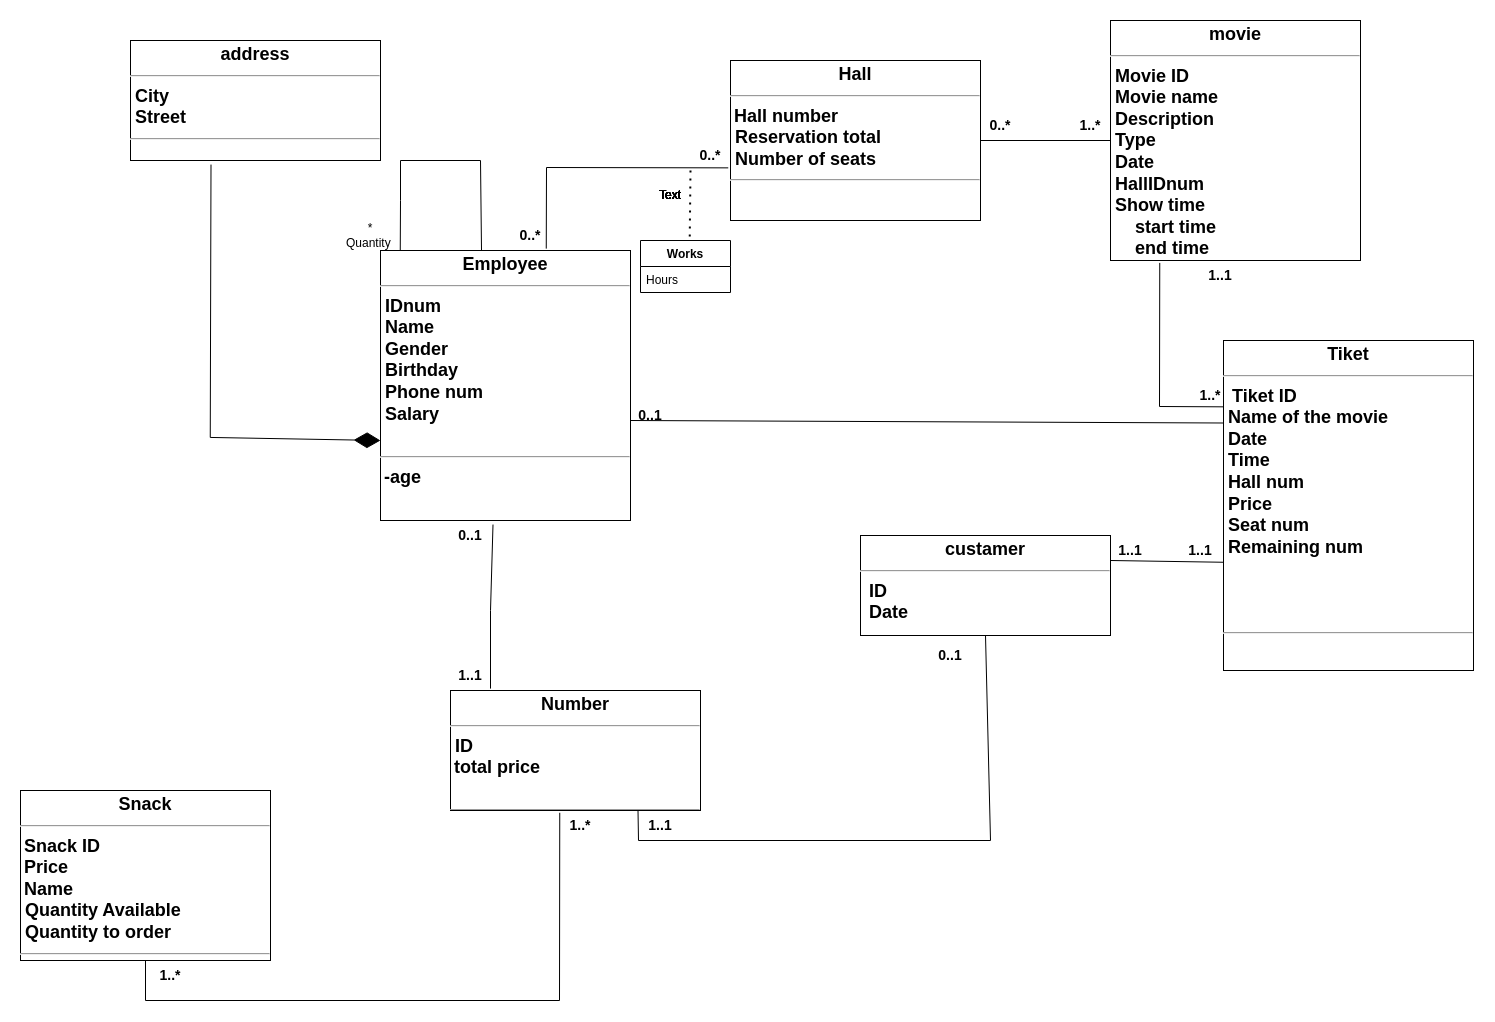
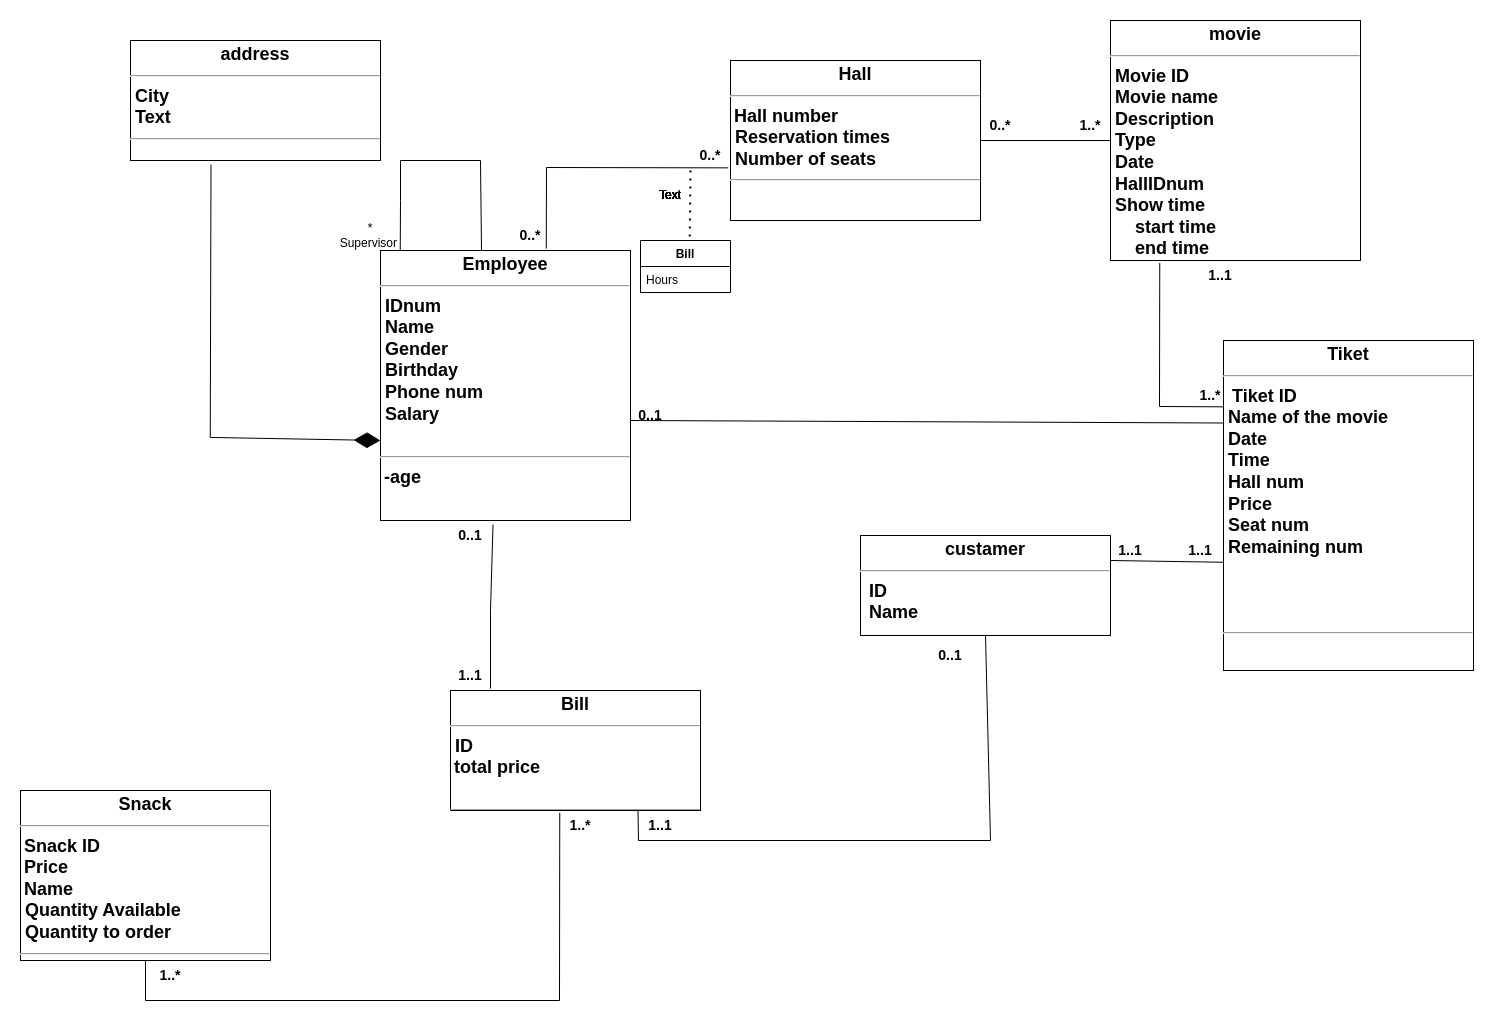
- <mxCell id="10" value="&lt;p style=&quot;margin: 4px 0px 0px; text-align: center; font-size: 18px;&quot;&gt;address&lt;/p&gt;&lt;hr style=&quot;font-size: 18px;&quot;&gt;&lt;p style=&quot;margin: 0px 0px 0px 4px; font-size: 18px;&quot;&gt;&lt;/p&gt;&amp;nbsp;City&lt;br&gt;&amp;nbsp;Street&lt;br&gt;&lt;hr style=&quot;font-size: 18px;&quot;&gt;&lt;p style=&quot;margin: 0px 0px 0px 4px; font-size: 18px;&quot;&gt;&lt;br style=&quot;font-size: 18px;&quot;&gt;&lt;/p&gt;&lt;p style=&quot;margin: 0px 0px 0px 4px; font-size: 18px;&quot;&gt;&lt;br style=&quot;font-size: 18px;&quot;&gt;&lt;/p&gt;" style="verticalAlign=top;align=left;overflow=fill;fontSize=18;fontFamily=Helvetica;html=1;fontStyle=1" parent="1" vertex="1"><mxGeometry x="130" y="40" width="250" height="120" as="geometry" /></mxCell>
+ <mxCell id="10" value="&lt;p style=&quot;margin: 4px 0px 0px; text-align: center; font-size: 18px;&quot;&gt;address&lt;/p&gt;&lt;hr style=&quot;font-size: 18px;&quot;&gt;&lt;p style=&quot;margin: 0px 0px 0px 4px; font-size: 18px;&quot;&gt;&lt;/p&gt;&amp;nbsp;City&lt;br&gt;&amp;nbsp;Text&lt;br&gt;&lt;hr style=&quot;font-size: 18px;&quot;&gt;&lt;p style=&quot;margin: 0px 0px 0px 4px; font-size: 18px;&quot;&gt;&lt;br style=&quot;font-size: 18px;&quot;&gt;&lt;/p&gt;&lt;p style=&quot;margin: 0px 0px 0px 4px; font-size: 18px;&quot;&gt;&lt;br style=&quot;font-size: 18px;&quot;&gt;&lt;/p&gt;" style="verticalAlign=top;align=left;overflow=fill;fontSize=18;fontFamily=Helvetica;html=1;fontStyle=1" parent="1" vertex="1"><mxGeometry x="130" y="40" width="250" height="120" as="geometry" /></mxCell>
- <mxCell id="2" value="&lt;p style=&quot;margin: 4px 0px 0px; text-align: center; font-size: 18px;&quot;&gt;Hall&lt;/p&gt;&lt;hr style=&quot;font-size: 18px;&quot;&gt;&lt;p style=&quot;margin: 0px 0px 0px 4px; font-size: 18px;&quot;&gt;Hall number&lt;/p&gt;&amp;nbsp;Reservation total&lt;br&gt;&amp;nbsp;Number of seats&amp;nbsp;&lt;br&gt;&lt;hr style=&quot;font-size: 18px;&quot;&gt;&lt;p style=&quot;margin: 0px 0px 0px 4px; font-size: 18px;&quot;&gt;&lt;br style=&quot;font-size: 18px;&quot;&gt;&lt;/p&gt;&lt;p style=&quot;margin: 0px 0px 0px 4px; font-size: 18px;&quot;&gt;&lt;br style=&quot;font-size: 18px;&quot;&gt;&lt;/p&gt;" style="verticalAlign=top;align=left;overflow=fill;fontSize=18;fontFamily=Helvetica;html=1;fontStyle=1" parent="1" vertex="1"><mxGeometry x="730" y="60" width="250" height="160" as="geometry" /></mxCell>
+ <mxCell id="2" value="&lt;p style=&quot;margin: 4px 0px 0px; text-align: center; font-size: 18px;&quot;&gt;Hall&lt;/p&gt;&lt;hr style=&quot;font-size: 18px;&quot;&gt;&lt;p style=&quot;margin: 0px 0px 0px 4px; font-size: 18px;&quot;&gt;Hall number&lt;/p&gt;&amp;nbsp;Reservation times&lt;br&gt;&amp;nbsp;Number of seats&amp;nbsp;&lt;br&gt;&lt;hr style=&quot;font-size: 18px;&quot;&gt;&lt;p style=&quot;margin: 0px 0px 0px 4px; font-size: 18px;&quot;&gt;&lt;br style=&quot;font-size: 18px;&quot;&gt;&lt;/p&gt;&lt;p style=&quot;margin: 0px 0px 0px 4px; font-size: 18px;&quot;&gt;&lt;br style=&quot;font-size: 18px;&quot;&gt;&lt;/p&gt;" style="verticalAlign=top;align=left;overflow=fill;fontSize=18;fontFamily=Helvetica;html=1;fontStyle=1" parent="1" vertex="1"><mxGeometry x="730" y="60" width="250" height="160" as="geometry" /></mxCell>
- <mxCell id="17" value="*&lt;br&gt;Quantity&amp;nbsp;" style="text;html=1;strokeColor=none;fillColor=none;align=center;verticalAlign=middle;whiteSpace=wrap;rounded=0;fontSize=12;fontFamily=Helvetica;fontColor=default;" parent="1" vertex="1"><mxGeometry x="340" y="220" width="60" height="30" as="geometry" /></mxCell>
+ <mxCell id="17" value="*&lt;br&gt;Supervisor&amp;nbsp;" style="text;html=1;strokeColor=none;fillColor=none;align=center;verticalAlign=middle;whiteSpace=wrap;rounded=0;fontSize=12;fontFamily=Helvetica;fontColor=default;" parent="1" vertex="1"><mxGeometry x="340" y="220" width="60" height="30" as="geometry" /></mxCell>
- <mxCell id="19" value="Works" style="swimlane;fontStyle=1;align=center;verticalAlign=top;childLayout=stackLayout;horizontal=1;startSize=26;horizontalStack=0;resizeParent=1;resizeParentMax=0;resizeLast=0;collapsible=1;marginBottom=0;whiteSpace=wrap;html=1;" parent="1" vertex="1"><mxGeometry x="640" y="240" width="90" height="52" as="geometry" /></mxCell>
+ <mxCell id="19" value="Bill" style="swimlane;fontStyle=1;align=center;verticalAlign=top;childLayout=stackLayout;horizontal=1;startSize=26;horizontalStack=0;resizeParent=1;resizeParentMax=0;resizeLast=0;collapsible=1;marginBottom=0;whiteSpace=wrap;html=1;" parent="1" vertex="1"><mxGeometry x="640" y="240" width="90" height="52" as="geometry" /></mxCell>
- <mxCell id="7" value="&lt;p style=&quot;margin: 4px 0px 0px; text-align: center; font-size: 18px;&quot;&gt;custamer&lt;/p&gt;&lt;hr style=&quot;font-size: 18px;&quot;&gt;&lt;p style=&quot;margin: 0px 0px 0px 4px; font-size: 18px;&quot;&gt;&amp;nbsp;ID&lt;/p&gt;&lt;p style=&quot;margin: 0px 0px 0px 4px; font-size: 18px;&quot;&gt;&amp;nbsp;Date&lt;/p&gt;&lt;p style=&quot;margin: 0px 0px 0px 4px; font-size: 18px;&quot;&gt;&lt;br&gt;&lt;/p&gt;&lt;br&gt;&lt;hr style=&quot;font-size: 18px;&quot;&gt;&lt;p style=&quot;margin: 0px 0px 0px 4px; font-size: 18px;&quot;&gt;&lt;br style=&quot;font-size: 18px;&quot;&gt;&lt;/p&gt;&lt;p style=&quot;margin: 0px 0px 0px 4px; font-size: 18px;&quot;&gt;&lt;br style=&quot;font-size: 18px;&quot;&gt;&lt;/p&gt;" style="verticalAlign=top;align=left;overflow=fill;fontSize=18;fontFamily=Helvetica;html=1;fontStyle=1" parent="1" vertex="1"><mxGeometry x="860" y="535" width="250" height="100" as="geometry" /></mxCell>
+ <mxCell id="7" value="&lt;p style=&quot;margin: 4px 0px 0px; text-align: center; font-size: 18px;&quot;&gt;custamer&lt;/p&gt;&lt;hr style=&quot;font-size: 18px;&quot;&gt;&lt;p style=&quot;margin: 0px 0px 0px 4px; font-size: 18px;&quot;&gt;&amp;nbsp;ID&lt;/p&gt;&lt;p style=&quot;margin: 0px 0px 0px 4px; font-size: 18px;&quot;&gt;&amp;nbsp;Name&lt;/p&gt;&lt;p style=&quot;margin: 0px 0px 0px 4px; font-size: 18px;&quot;&gt;&lt;br&gt;&lt;/p&gt;&lt;br&gt;&lt;hr style=&quot;font-size: 18px;&quot;&gt;&lt;p style=&quot;margin: 0px 0px 0px 4px; font-size: 18px;&quot;&gt;&lt;br style=&quot;font-size: 18px;&quot;&gt;&lt;/p&gt;&lt;p style=&quot;margin: 0px 0px 0px 4px; font-size: 18px;&quot;&gt;&lt;br style=&quot;font-size: 18px;&quot;&gt;&lt;/p&gt;" style="verticalAlign=top;align=left;overflow=fill;fontSize=18;fontFamily=Helvetica;html=1;fontStyle=1" parent="1" vertex="1"><mxGeometry x="860" y="535" width="250" height="100" as="geometry" /></mxCell>
- <mxCell id="8" value="&lt;p style=&quot;margin: 4px 0px 0px; text-align: center; font-size: 18px;&quot;&gt;Number&lt;/p&gt;&lt;hr style=&quot;font-size: 18px;&quot;&gt;&lt;p style=&quot;margin: 0px 0px 0px 4px; font-size: 18px;&quot;&gt;&lt;/p&gt;&amp;nbsp;ID&lt;br&gt;&lt;p style=&quot;border-color: var(--border-color); margin: 0px 0px 0px 4px;&quot;&gt;total price&lt;br style=&quot;border-color: var(--border-color);&quot;&gt;&lt;/p&gt;&lt;p style=&quot;border-color: var(--border-color); margin: 0px 0px 0px 4px;&quot;&gt;&lt;br style=&quot;border-color: var(--border-color);&quot;&gt;&lt;/p&gt;&lt;hr style=&quot;font-size: 18px;&quot;&gt;&lt;p style=&quot;margin: 0px 0px 0px 4px; font-size: 18px;&quot;&gt;&lt;br&gt;&lt;/p&gt;" style="verticalAlign=top;align=left;overflow=fill;fontSize=18;fontFamily=Helvetica;html=1;fontStyle=1" parent="1" vertex="1"><mxGeometry x="450" y="690" width="250" height="120" as="geometry" /></mxCell>
+ <mxCell id="8" value="&lt;p style=&quot;margin: 4px 0px 0px; text-align: center; font-size: 18px;&quot;&gt;Bill&lt;/p&gt;&lt;hr style=&quot;font-size: 18px;&quot;&gt;&lt;p style=&quot;margin: 0px 0px 0px 4px; font-size: 18px;&quot;&gt;&lt;/p&gt;&amp;nbsp;ID&lt;br&gt;&lt;p style=&quot;border-color: var(--border-color); margin: 0px 0px 0px 4px;&quot;&gt;total price&lt;br style=&quot;border-color: var(--border-color);&quot;&gt;&lt;/p&gt;&lt;p style=&quot;border-color: var(--border-color); margin: 0px 0px 0px 4px;&quot;&gt;&lt;br style=&quot;border-color: var(--border-color);&quot;&gt;&lt;/p&gt;&lt;hr style=&quot;font-size: 18px;&quot;&gt;&lt;p style=&quot;margin: 0px 0px 0px 4px; font-size: 18px;&quot;&gt;&lt;br&gt;&lt;/p&gt;" style="verticalAlign=top;align=left;overflow=fill;fontSize=18;fontFamily=Helvetica;html=1;fontStyle=1" parent="1" vertex="1"><mxGeometry x="450" y="690" width="250" height="120" as="geometry" /></mxCell>
